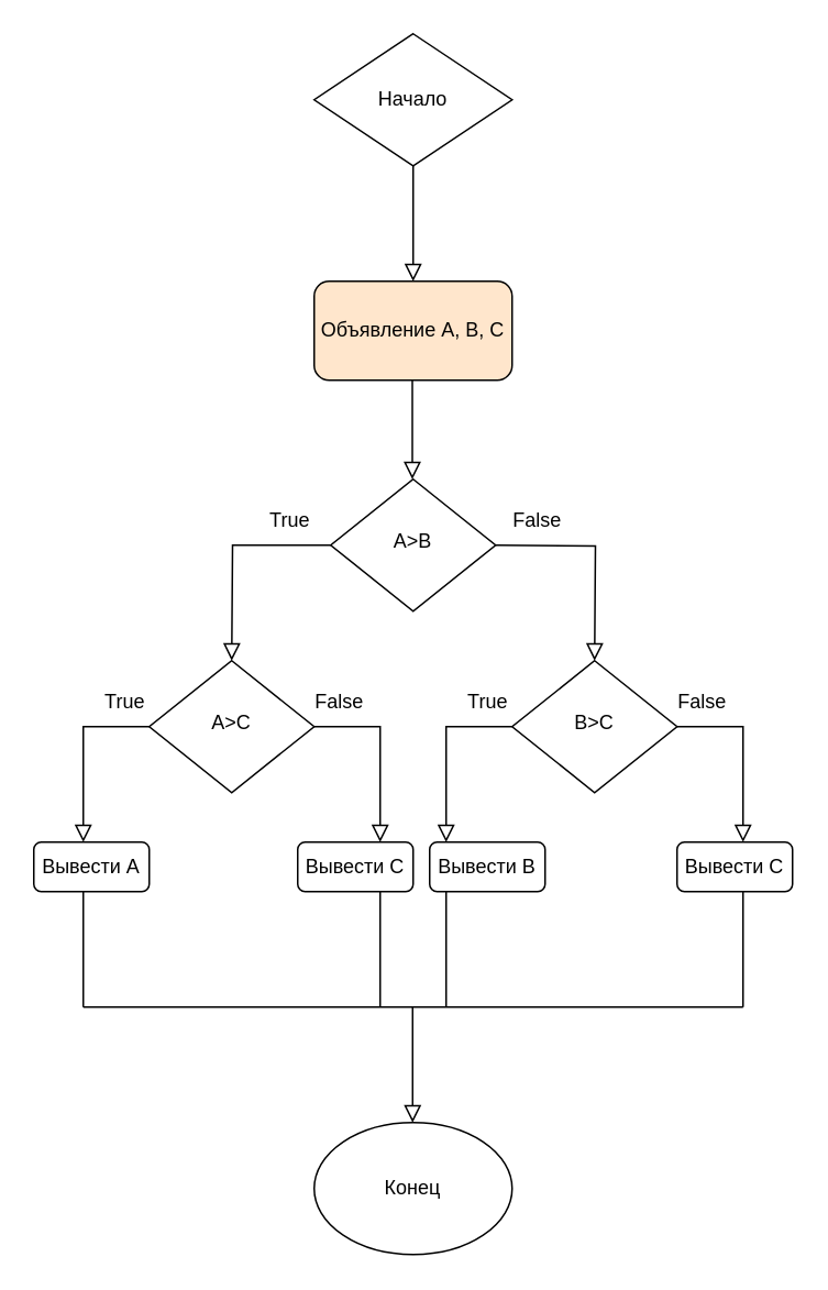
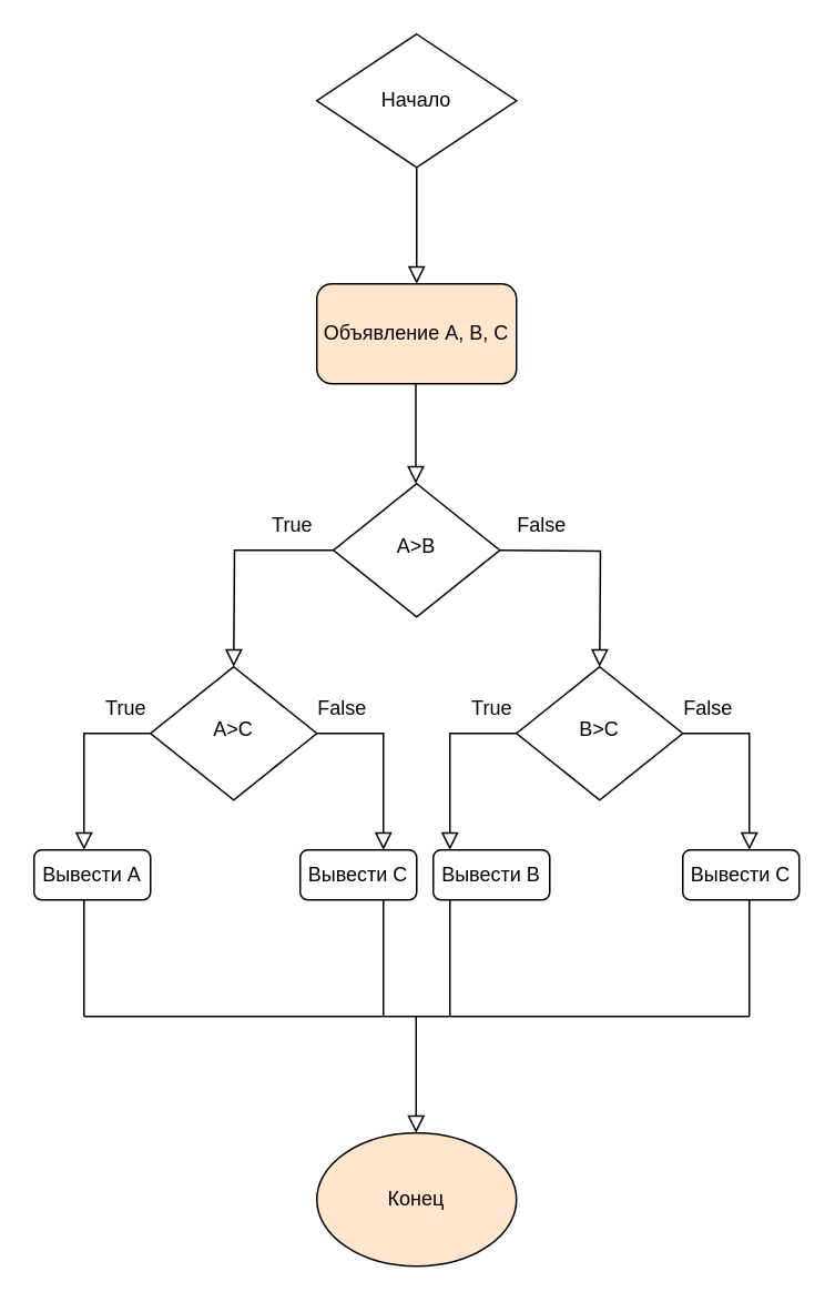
- <mxCell id="29" value="Конец" style="ellipse;whiteSpace=wrap;html=1;" vertex="1" parent="1"><mxGeometry x="190" y="680" width="120" height="80" as="geometry" /></mxCell>
+ <mxCell id="29" value="Конец" style="ellipse;whiteSpace=wrap;html=1;fillColor=#ffe6cc;" vertex="1" parent="1"><mxGeometry x="190" y="680" width="120" height="80" as="geometry" /></mxCell>
